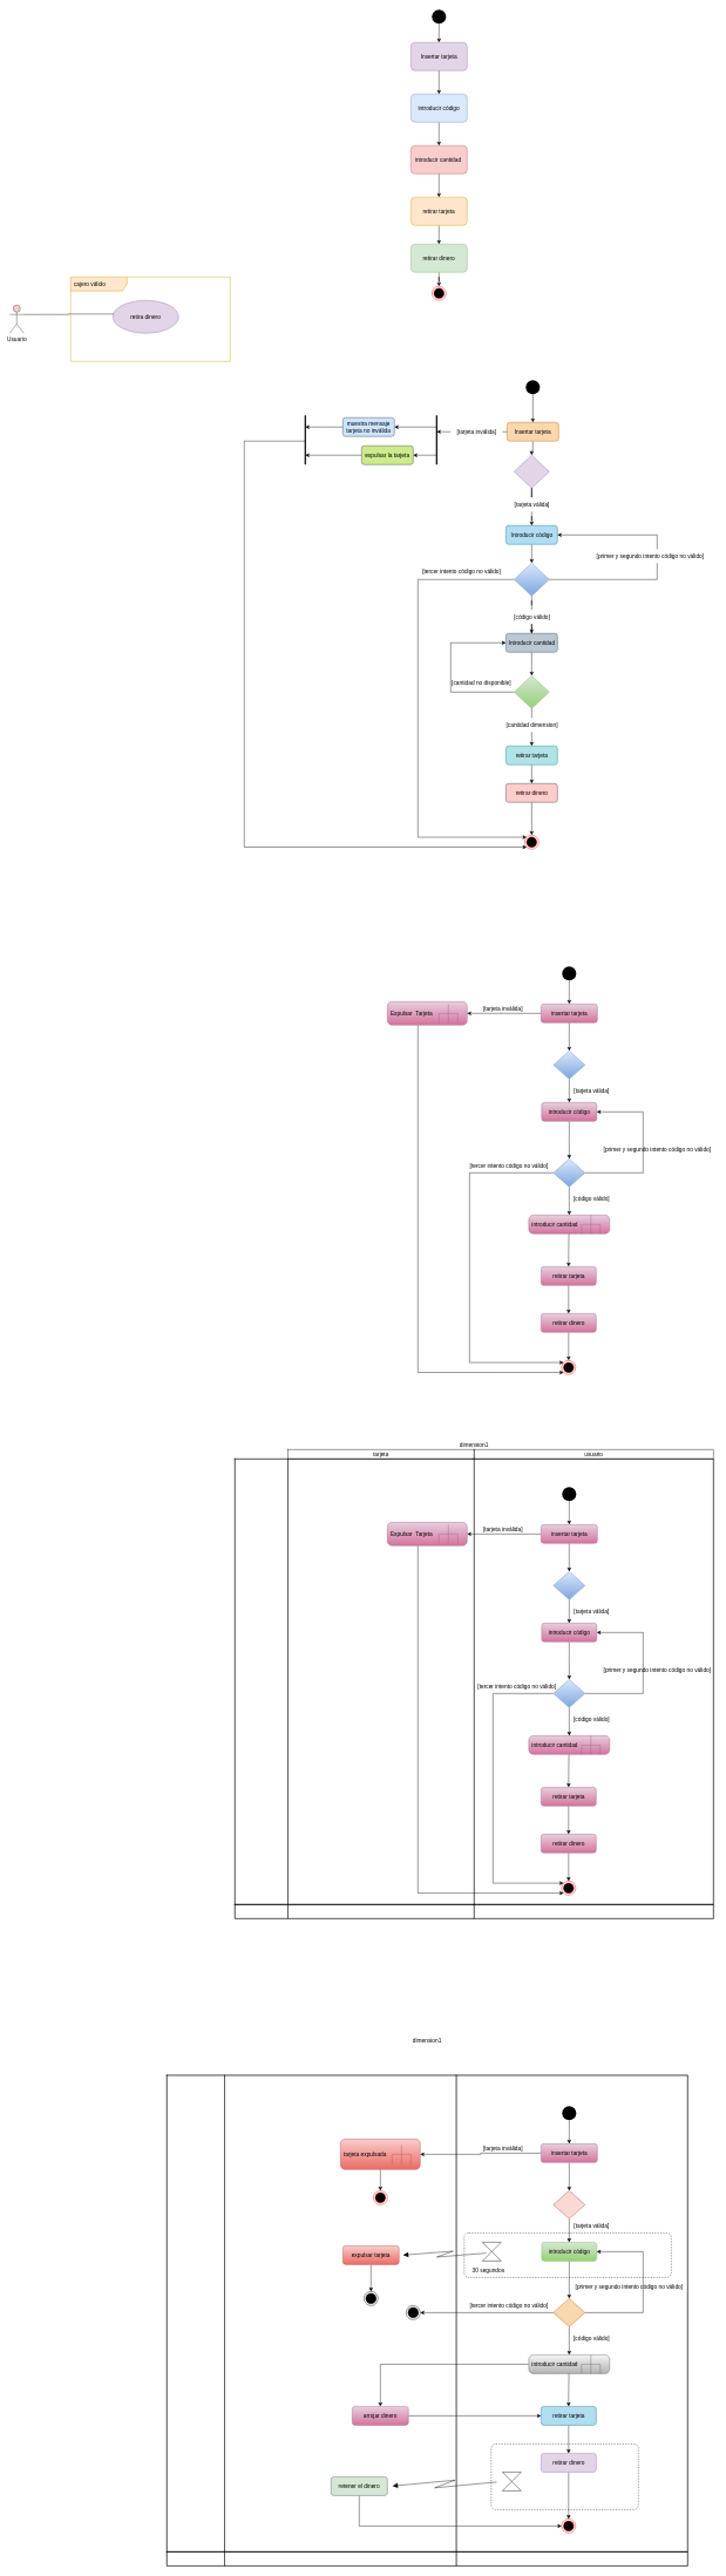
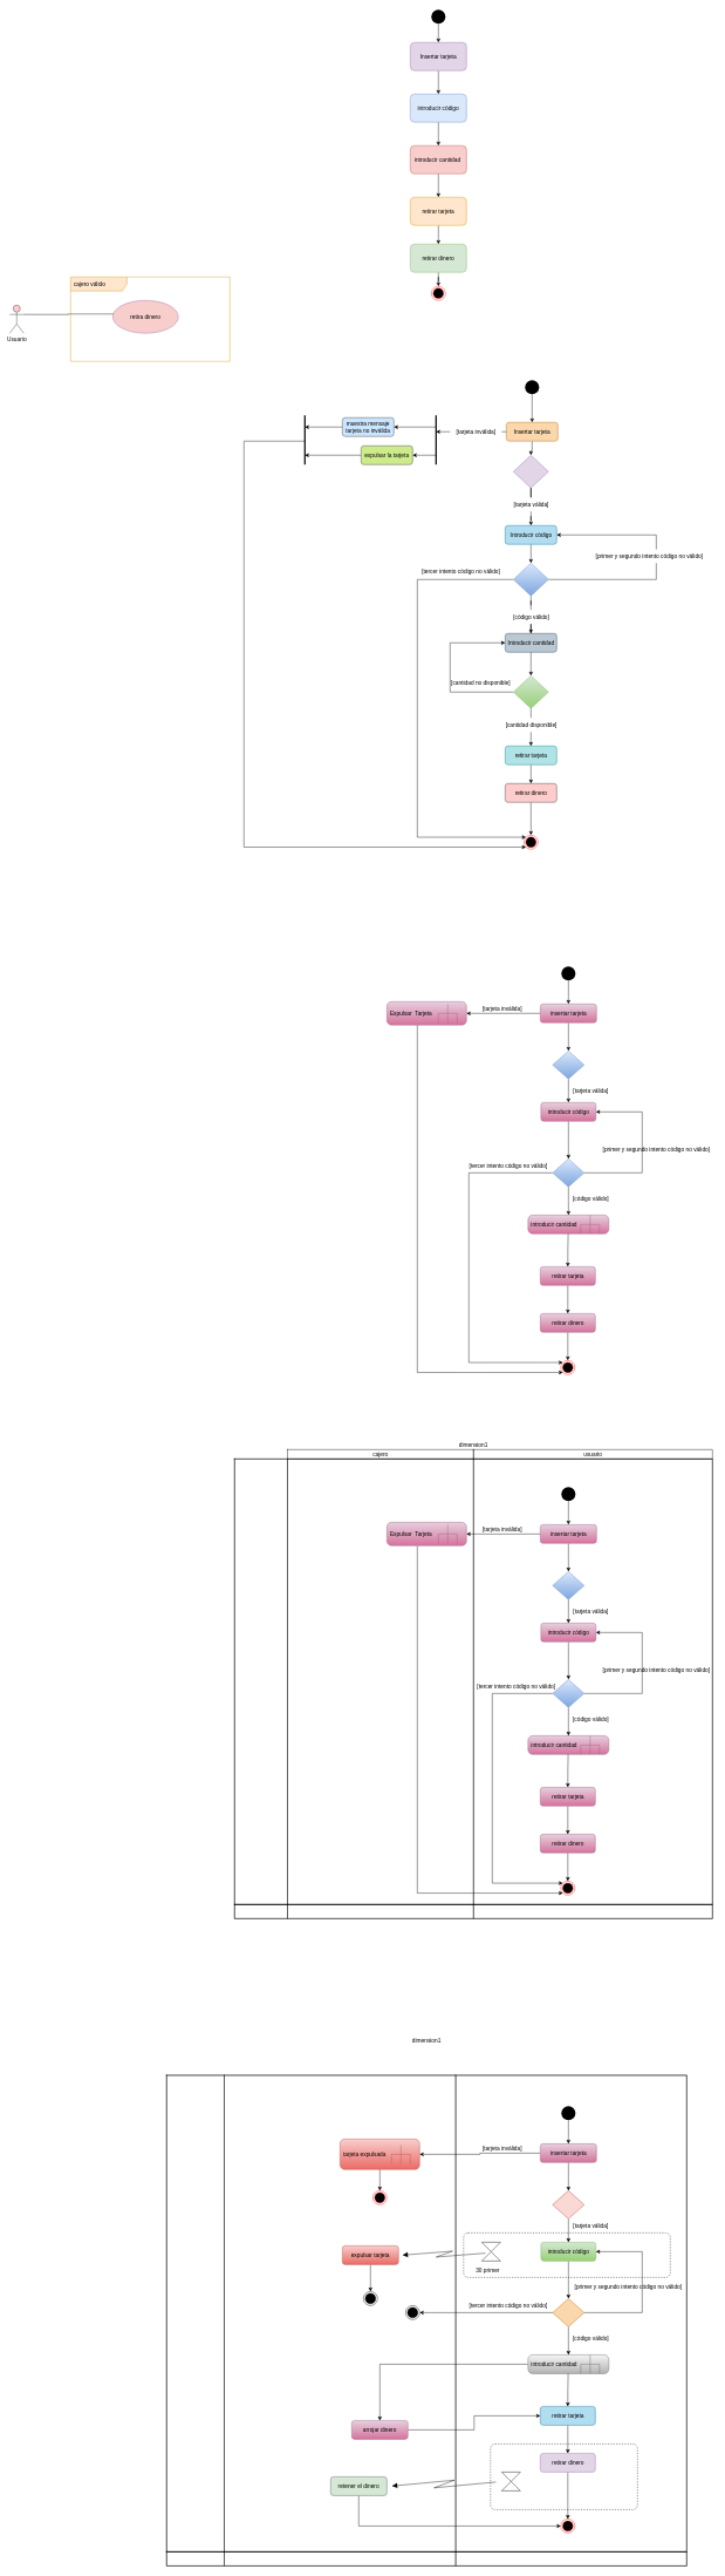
- <mxCell id="36" value="retira dinero" style="ellipse;whiteSpace=wrap;html=1;fillColor=#e1d5e7;strokeColor=#9673a6;" vertex="1" parent="1"><mxGeometry x="240" y="640" width="140" height="70" as="geometry" /></mxCell>
+ <mxCell id="36" value="retira dinero" style="ellipse;whiteSpace=wrap;html=1;fillColor=#f8cecc;strokeColor=#9673a6;" vertex="1" parent="1"><mxGeometry x="240" y="640" width="140" height="70" as="geometry" /></mxCell>
- <mxCell id="84" value="[cantidad dimension]" style="text;html=1;align=center;verticalAlign=middle;resizable=0;points=[];autosize=1;strokeColor=none;fillColor=none;" vertex="1" parent="1"><mxGeometry x="1067.5" y="1530" width="130" height="30" as="geometry" /></mxCell>
+ <mxCell id="84" value="[cantidad disponible]" style="text;html=1;align=center;verticalAlign=middle;resizable=0;points=[];autosize=1;strokeColor=none;fillColor=none;" vertex="1" parent="1"><mxGeometry x="1067.5" y="1530" width="130" height="30" as="geometry" /></mxCell>
- <mxCell id="18" value="tarjeta" style="shape=partialRectangle;html=1;whiteSpace=wrap;connectable=0;fillColor=none;top=1;left=1;bottom=1;right=1;overflow=hidden;" vertex="1" parent="16"><mxGeometry x="113" width="397" height="20" as="geometry"><mxRectangle width="397" height="20" as="alternateBounds" /></mxGeometry></mxCell>
+ <mxCell id="18" value="cajero" style="shape=partialRectangle;html=1;whiteSpace=wrap;connectable=0;fillColor=none;top=1;left=1;bottom=1;right=1;overflow=hidden;" vertex="1" parent="16"><mxGeometry x="113" width="397" height="20" as="geometry"><mxRectangle width="397" height="20" as="alternateBounds" /></mxGeometry></mxCell>
- <mxCell id="176" value="30 segundos" style="text;html=1;align=center;verticalAlign=middle;resizable=0;points=[];autosize=1;strokeColor=none;fillColor=none;" vertex="1" parent="1"><mxGeometry x="995" y="4825" width="90" height="30" as="geometry" /></mxCell>
+ <mxCell id="176" value="30 primer" style="text;html=1;align=center;verticalAlign=middle;resizable=0;points=[];autosize=1;strokeColor=none;fillColor=none;" vertex="1" parent="1"><mxGeometry x="995" y="4825" width="90" height="30" as="geometry" /></mxCell>
- <mxCell id="180" value="arrojar dinero" style="rounded=1;whiteSpace=wrap;html=1;fillColor=#e6d0de;gradientColor=#d5739d;strokeColor=#996185;" vertex="1" parent="1"><mxGeometry x="750" y="5130" width="120" height="40" as="geometry" /></mxCell>
+ <mxCell id="180" value="arrojar dinero" style="rounded=1;whiteSpace=wrap;html=1;fillColor=#e6d0de;gradientColor=#d5739d;strokeColor=#996185;" vertex="1" parent="1"><mxGeometry x="750" y="5160" width="120" height="40" as="geometry" /></mxCell>
